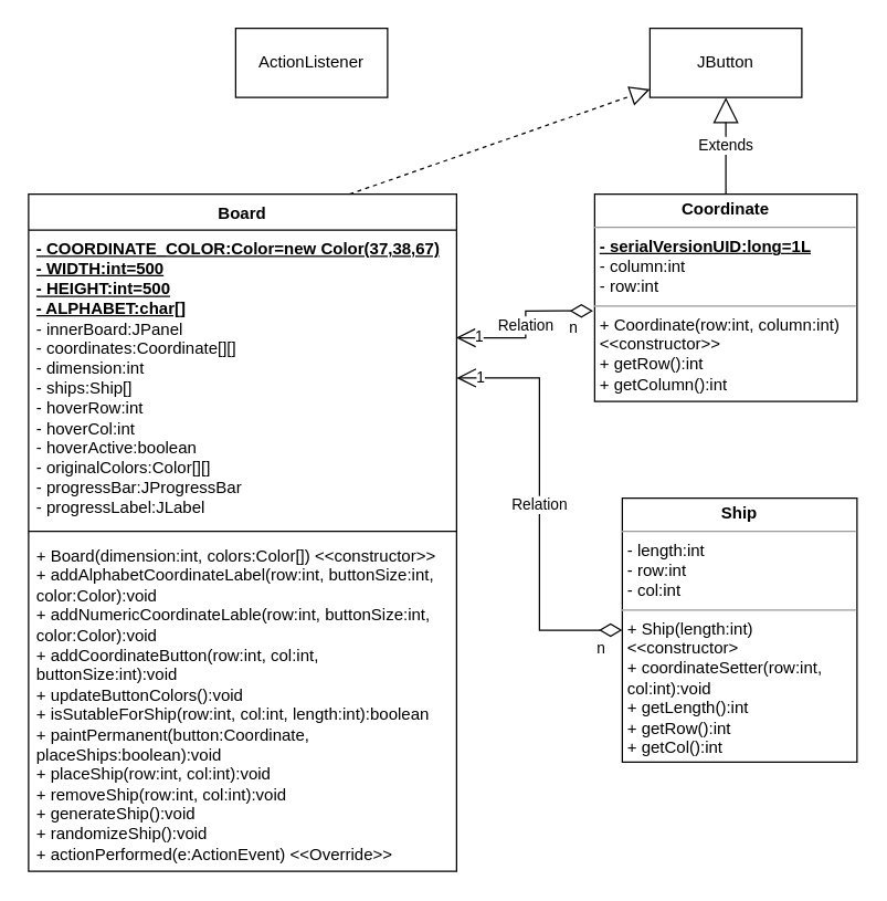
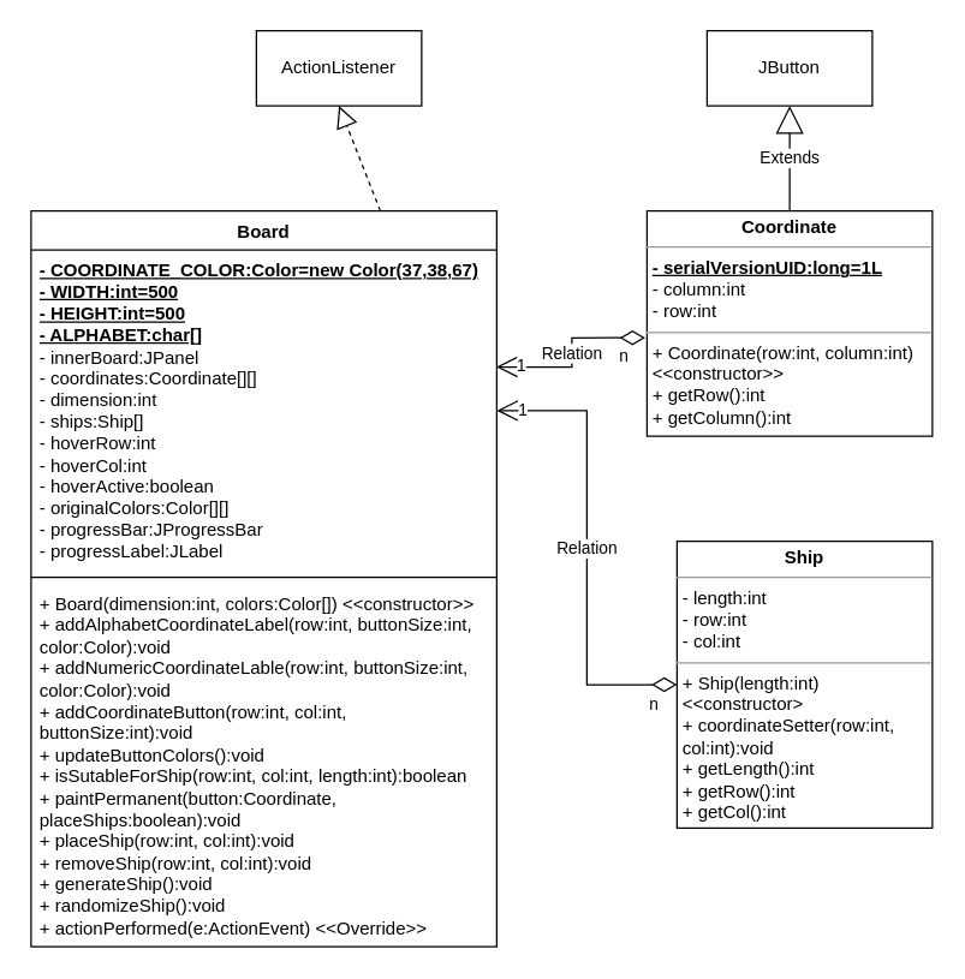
- <mxCell id="7" value="" style="endArrow=block;dashed=1;endFill=0;endSize=12;html=1;rounded=0;exitX=0.75;exitY=0;exitDx=0;exitDy=0;" edge="1" parent="1" source="2" target="9"><mxGeometry width="160" relative="1" as="geometry"><mxPoint x="70" y="300" as="sourcePoint" /><mxPoint x="230" y="300" as="targetPoint" /></mxGeometry></mxCell>
+ <mxCell id="7" value="" style="endArrow=block;dashed=1;endFill=0;endSize=12;html=1;rounded=0;exitX=0.75;exitY=0;exitDx=0;exitDy=0;entryX=0.5;entryY=1;entryDx=0;entryDy=0;" edge="1" parent="1" source="2" target="6"><mxGeometry width="160" relative="1" as="geometry"><mxPoint x="70" y="300" as="sourcePoint" /><mxPoint x="230" y="300" as="targetPoint" /></mxGeometry></mxCell>
